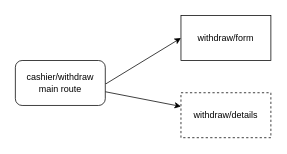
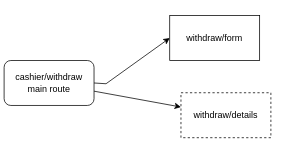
- <mxCell id="5" value="withdraw/form" style="rounded=0;whiteSpace=wrap;html=1;" vertex="1" parent="1"><mxGeometry x="241" y="20" width="120" height="60" as="geometry" /></mxCell>
+ <mxCell id="5" value="withdraw/form" style="rounded=0;whiteSpace=wrap;html=1;" vertex="1" parent="1"><mxGeometry x="226" y="20" width="120" height="60" as="geometry" /></mxCell>
- <mxCell id="4" value="cashier/withdraw&lt;br&gt;main route" style="rounded=1;whiteSpace=wrap;html=1;" vertex="1" parent="1"><mxGeometry x="20" y="80" width="120" height="60" as="geometry" /></mxCell>
+ <mxCell id="4" value="cashier/withdraw&lt;br&gt;main route" style="rounded=1;whiteSpace=wrap;html=1;" vertex="1" parent="1"><mxGeometry x="5" y="80" width="120" height="60" as="geometry" /></mxCell>
